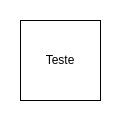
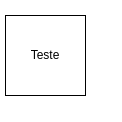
- <mxCell id="2" value="Teste" style="whiteSpace=wrap;html=1;aspect=fixed;" vertex="1" parent="1"><mxGeometry x="20" y="20" width="80" height="80" as="geometry" /></mxCell>
+ <mxCell id="2" value="Teste" style="whiteSpace=wrap;html=1;aspect=fixed;" vertex="1" parent="1"><mxGeometry x="5" y="15" width="80" height="80" as="geometry" /></mxCell>
